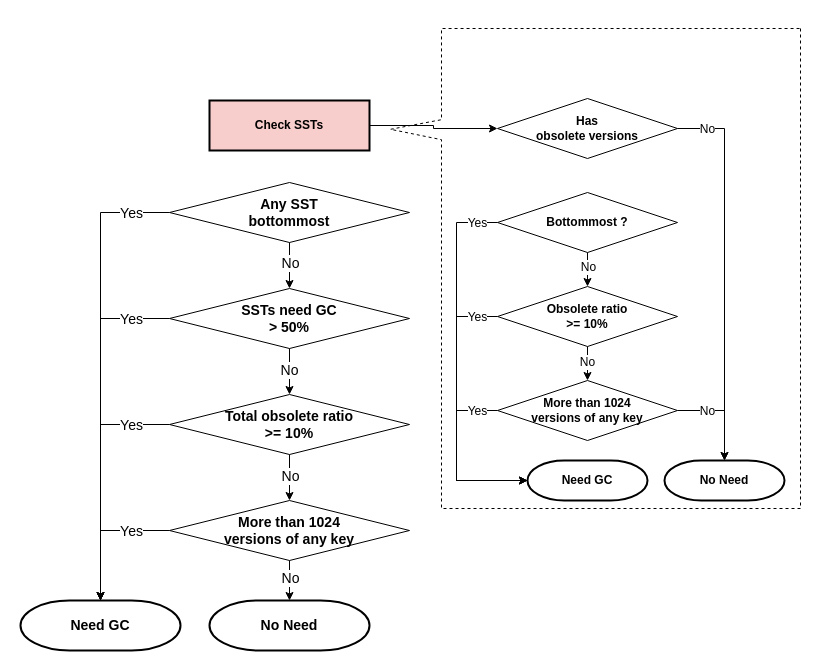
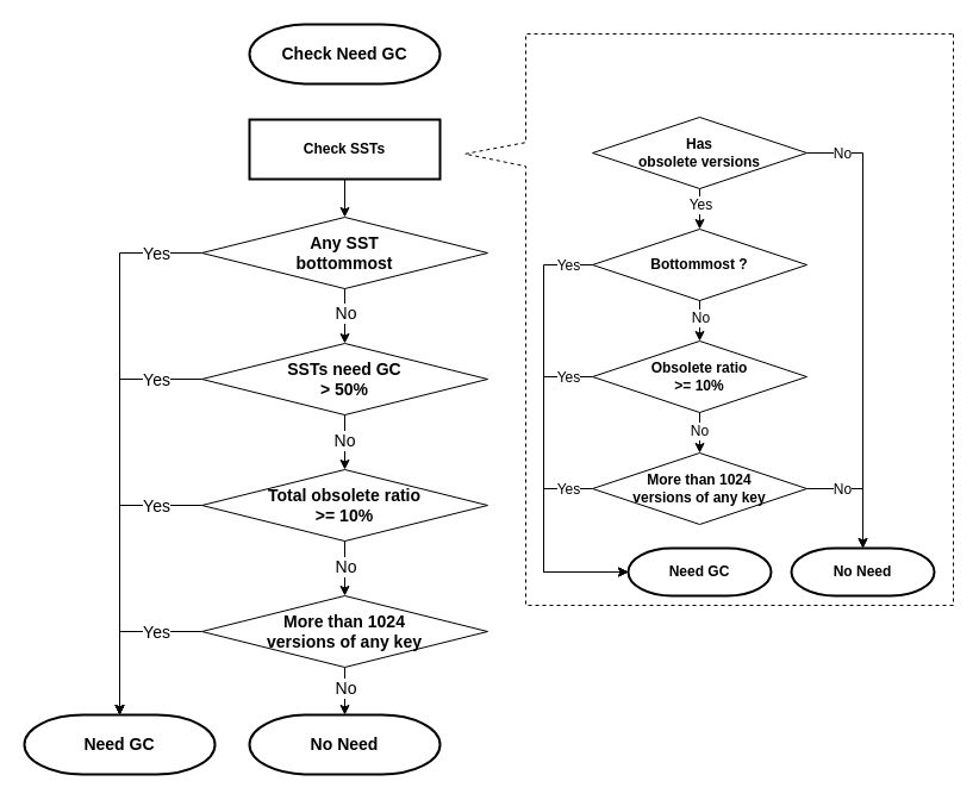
+ <mxCell id="3" value="Check Need GC" style="strokeWidth=2;html=1;shape=mxgraph.flowchart.terminator;whiteSpace=wrap;fontSize=14;fontStyle=1;fillColor=none;" vertex="1" parent="1"><mxGeometry x="209" y="20" width="160" height="50" as="geometry" /></mxCell>
- <mxCell id="18" value="Check SSTs" style="rounded=0;whiteSpace=wrap;html=1;fontSize=12;strokeWidth=2;fontStyle=1;fillColor=#f8cecc;" vertex="1" parent="1"><mxGeometry x="209" y="100" width="160" height="50" as="geometry" /></mxCell>
+ <mxCell id="18" value="Check SSTs" style="rounded=0;whiteSpace=wrap;html=1;fontSize=12;strokeWidth=2;fontStyle=1" vertex="1" parent="1"><mxGeometry x="209" y="100" width="160" height="50" as="geometry" /></mxCell>
- <mxCell id="17" value="" style="edgeStyle=orthogonalEdgeStyle;rounded=0;orthogonalLoop=1;jettySize=auto;html=1;fontSize=14;" edge="1" parent="1" source="18" target="6"><mxGeometry relative="1" as="geometry" /></mxCell>
+ <mxCell id="17" value="" style="edgeStyle=orthogonalEdgeStyle;rounded=0;orthogonalLoop=1;jettySize=auto;html=1;fontSize=14;entryX=0.5;entryY=0;entryDx=0;entryDy=0;" edge="1" parent="1" source="18" target="33"><mxGeometry relative="1" as="geometry" /></mxCell>
+ <mxCell id="4" value="" style="edgeStyle=orthogonalEdgeStyle;rounded=0;orthogonalLoop=1;jettySize=auto;html=1;fontSize=12;" edge="1" parent="1" source="6" target="9"><mxGeometry relative="1" as="geometry" /></mxCell>
+ <mxCell id="5" value="Yes" style="edgeLabel;html=1;align=center;verticalAlign=middle;resizable=0;points=[];fontSize=12;" vertex="1" connectable="0" parent="4"><mxGeometry x="-0.124" y="-1" relative="1" as="geometry"><mxPoint x="-1" y="-7" as="offset" /></mxGeometry></mxCell>
